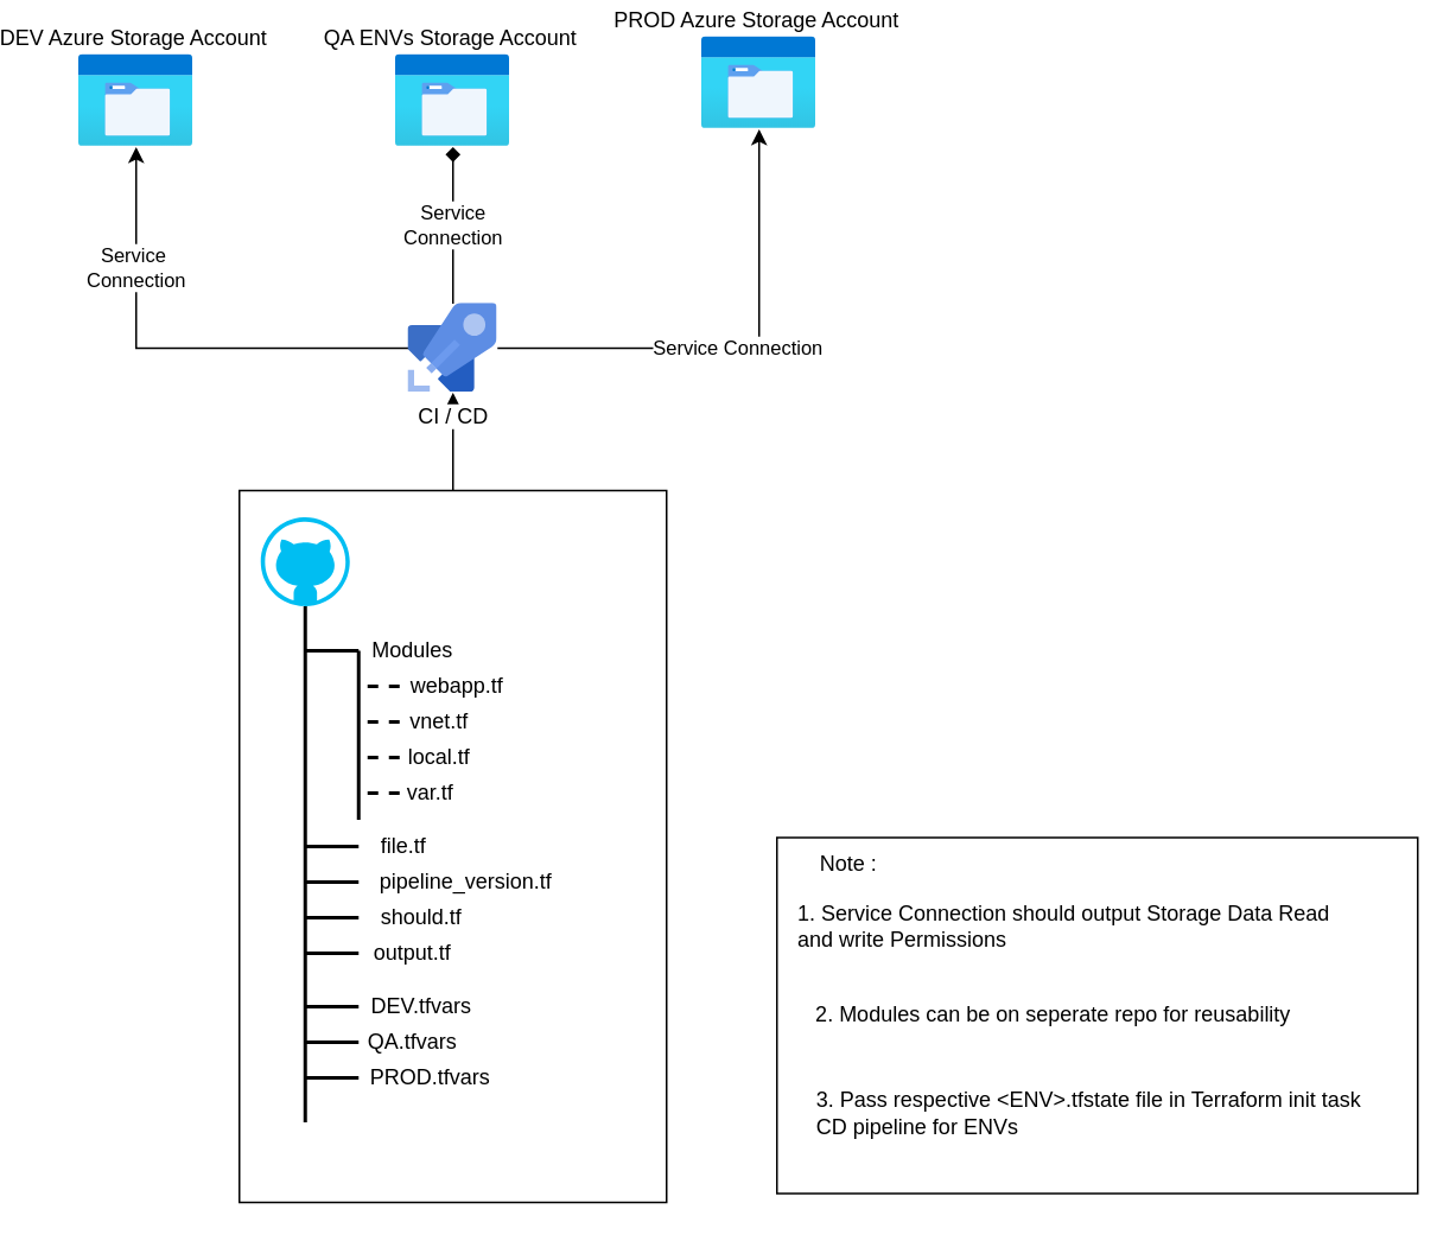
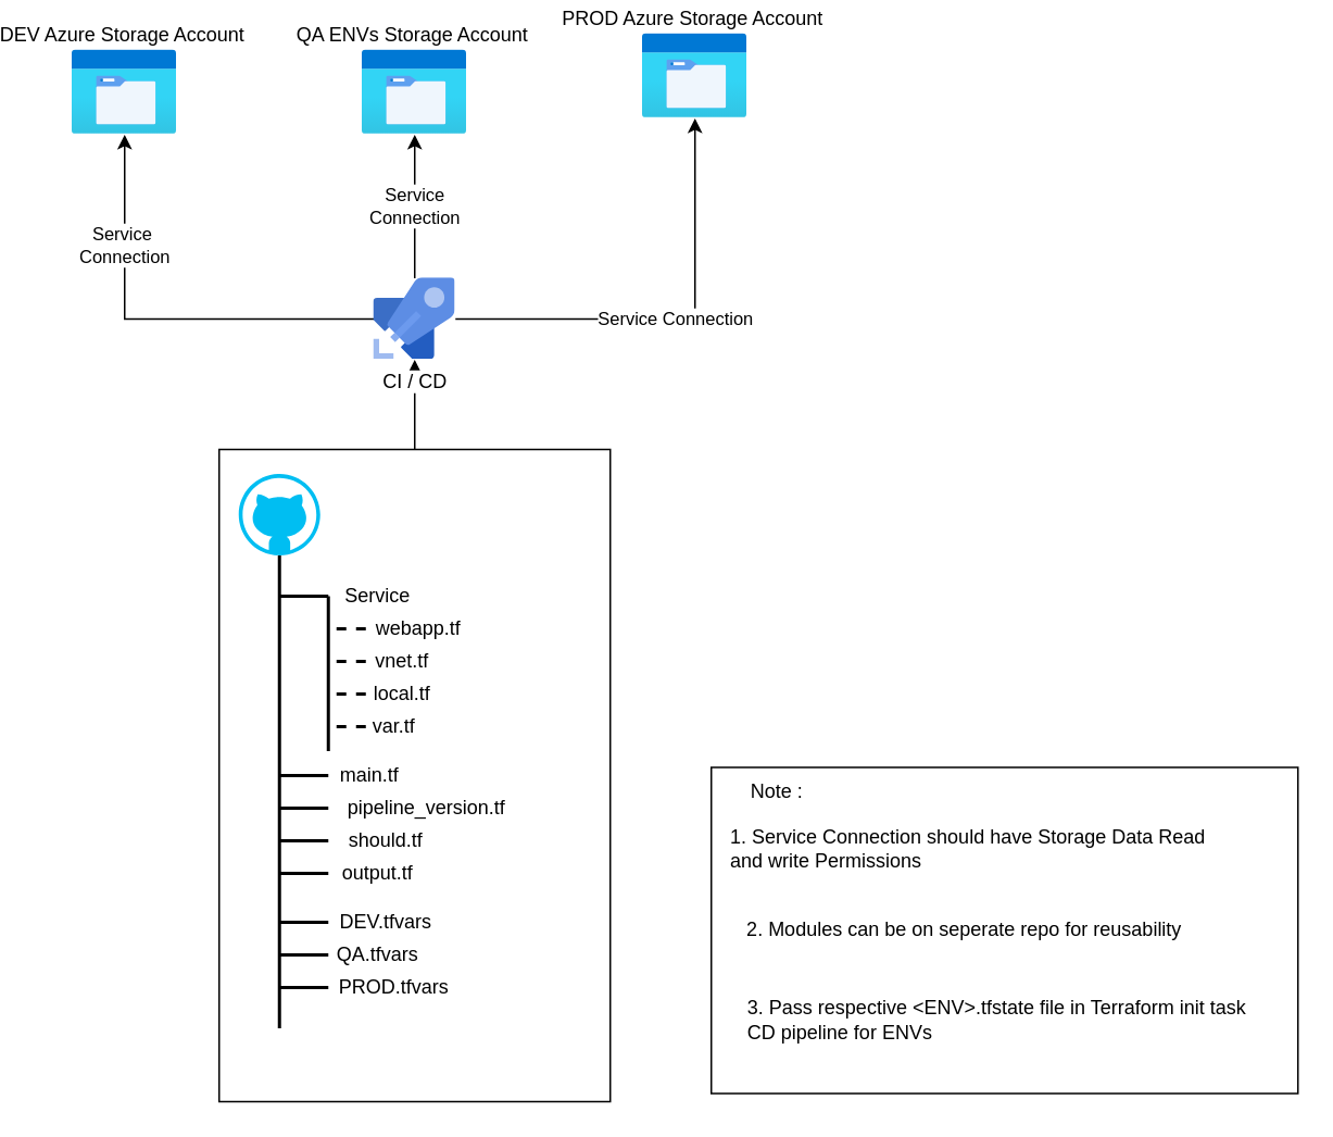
- <mxCell id="36" value="Service&lt;br&gt;Connection" style="edgeStyle=orthogonalEdgeStyle;rounded=0;orthogonalLoop=1;jettySize=auto;html=1;endArrow=diamond;" edge="1" parent="1" source="38" target="5"><mxGeometry relative="1" as="geometry" /></mxCell>
+ <mxCell id="36" value="Service&lt;br&gt;Connection" style="edgeStyle=orthogonalEdgeStyle;rounded=0;orthogonalLoop=1;jettySize=auto;html=1;" edge="1" parent="1" source="38" target="5"><mxGeometry relative="1" as="geometry" /></mxCell>
- <mxCell id="8" value="Modules" style="text;html=1;align=center;verticalAlign=middle;resizable=0;points=[];autosize=1;strokeColor=none;fillColor=none;" vertex="1" parent="1"><mxGeometry x="172" y="350" width="70" height="30" as="geometry" /></mxCell>
+ <mxCell id="8" value="Service" style="text;html=1;align=center;verticalAlign=middle;resizable=0;points=[];autosize=1;strokeColor=none;fillColor=none;" vertex="1" parent="1"><mxGeometry x="172" y="350" width="70" height="30" as="geometry" /></mxCell>
- <mxCell id="13" value="file.tf" style="text;html=1;align=center;verticalAlign=middle;resizable=0;points=[];autosize=1;strokeColor=none;fillColor=none;" vertex="1" parent="1"><mxGeometry x="172" y="460" width="60" height="30" as="geometry" /></mxCell>
+ <mxCell id="13" value="main.tf" style="text;html=1;align=center;verticalAlign=middle;resizable=0;points=[];autosize=1;strokeColor=none;fillColor=none;" vertex="1" parent="1"><mxGeometry x="172" y="460" width="60" height="30" as="geometry" /></mxCell>
- <mxCell id="41" value="&lt;span style=&quot;background-color: initial;&quot;&gt;1. Service Connection should&amp;nbsp;&lt;/span&gt;&lt;span style=&quot;background-color: initial;&quot;&gt;output Storage Data Read&lt;/span&gt;&lt;br&gt;&lt;span style=&quot;&quot;&gt;&lt;div style=&quot;&quot;&gt;&lt;span style=&quot;background-color: initial;&quot;&gt;and write Permissions&lt;/span&gt;&lt;/div&gt;&lt;/span&gt;" style="text;html=1;align=left;verticalAlign=middle;resizable=0;points=[];autosize=1;strokeColor=none;fillColor=none;container=0;" vertex="1" parent="39"><mxGeometry x="10" y="30" width="320" height="40" as="geometry" /></mxCell>
+ <mxCell id="41" value="&lt;span style=&quot;background-color: initial;&quot;&gt;1. Service Connection should&amp;nbsp;&lt;/span&gt;&lt;span style=&quot;background-color: initial;&quot;&gt;have Storage Data Read&lt;/span&gt;&lt;br&gt;&lt;span style=&quot;&quot;&gt;&lt;div style=&quot;&quot;&gt;&lt;span style=&quot;background-color: initial;&quot;&gt;and write Permissions&lt;/span&gt;&lt;/div&gt;&lt;/span&gt;" style="text;html=1;align=left;verticalAlign=middle;resizable=0;points=[];autosize=1;strokeColor=none;fillColor=none;container=0;" vertex="1" parent="39"><mxGeometry x="10" y="30" width="320" height="40" as="geometry" /></mxCell>
